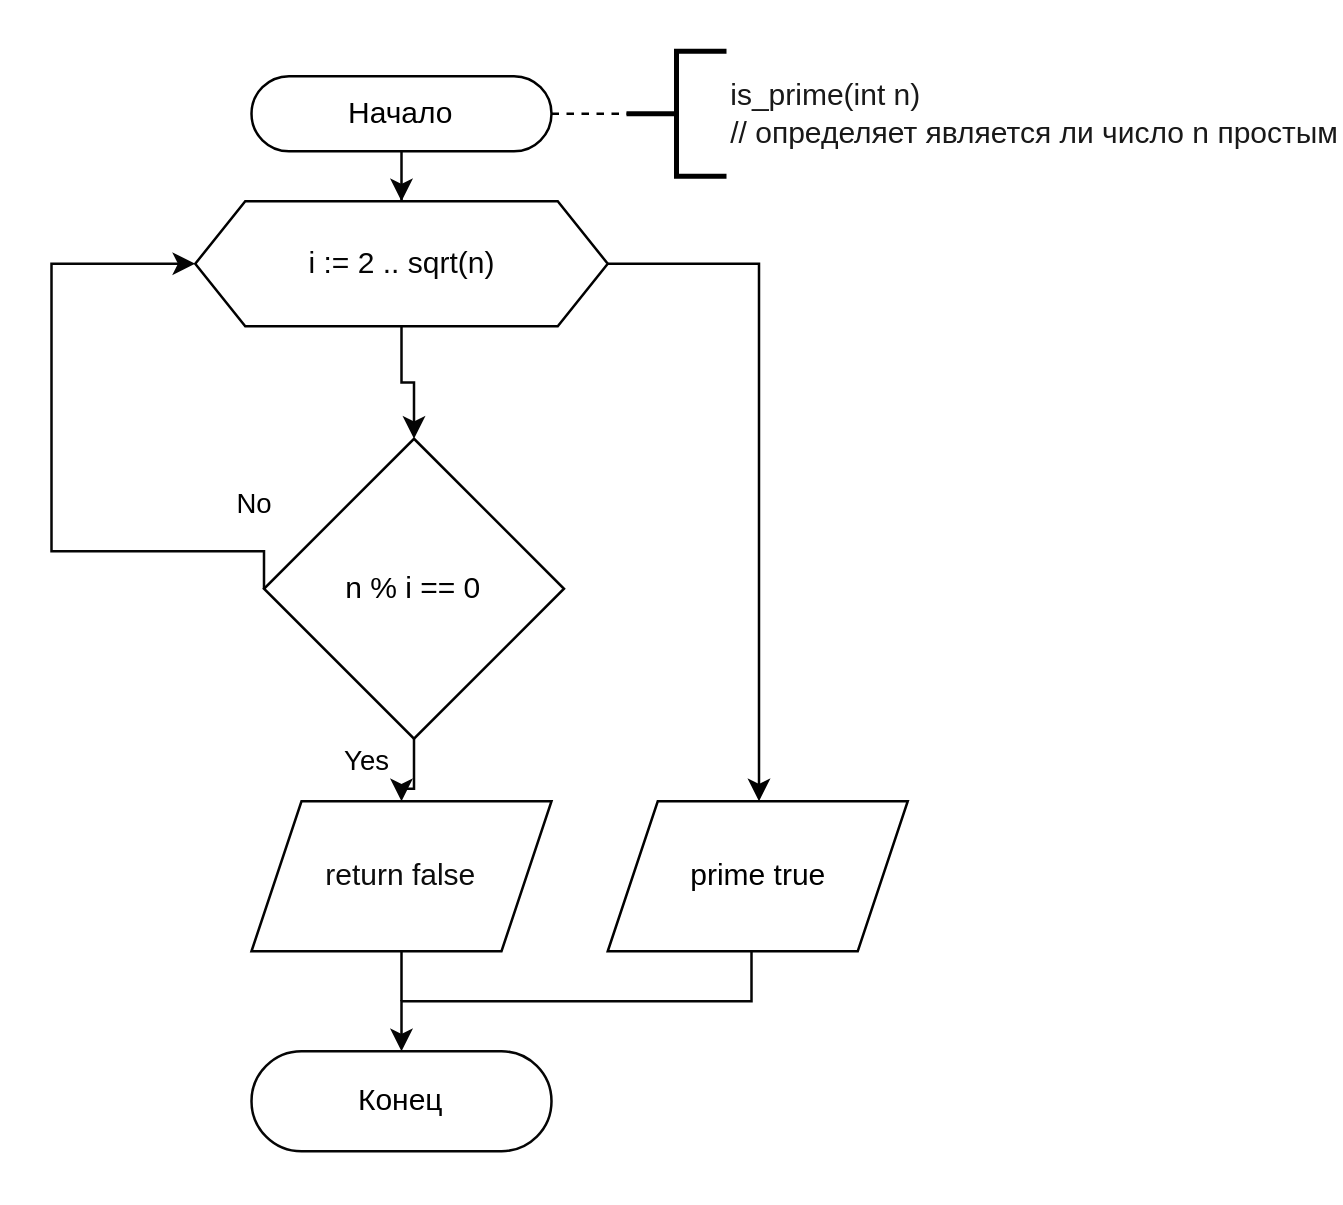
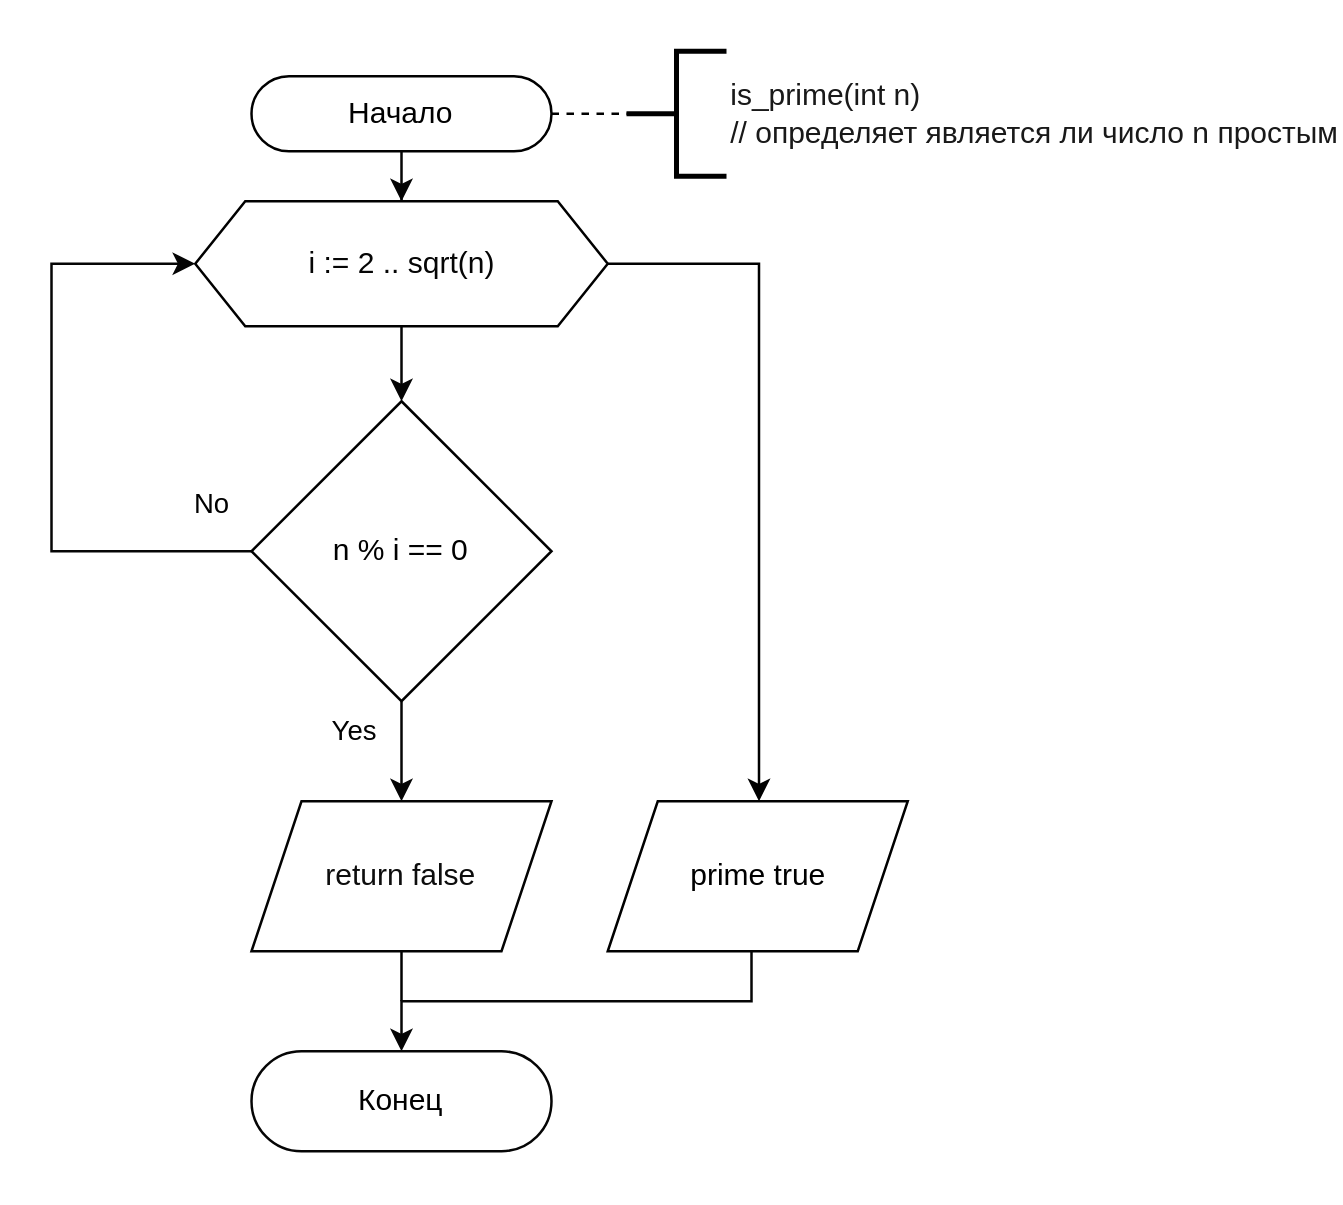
- <mxCell id="12" value="&lt;font color=&quot;#000000&quot;&gt;n % i == 0&lt;/font&gt;" style="rhombus;whiteSpace=wrap;html=1;strokeColor=#000000;fillColor=none;" parent="1" vertex="1"><mxGeometry x="105" y="175" width="120" height="120" as="geometry" /></mxCell>
+ <mxCell id="12" value="&lt;font color=&quot;#000000&quot;&gt;n % i == 0&lt;/font&gt;" style="rhombus;whiteSpace=wrap;html=1;strokeColor=#000000;fillColor=none;" parent="1" vertex="1"><mxGeometry x="100" y="160" width="120" height="120" as="geometry" /></mxCell>
